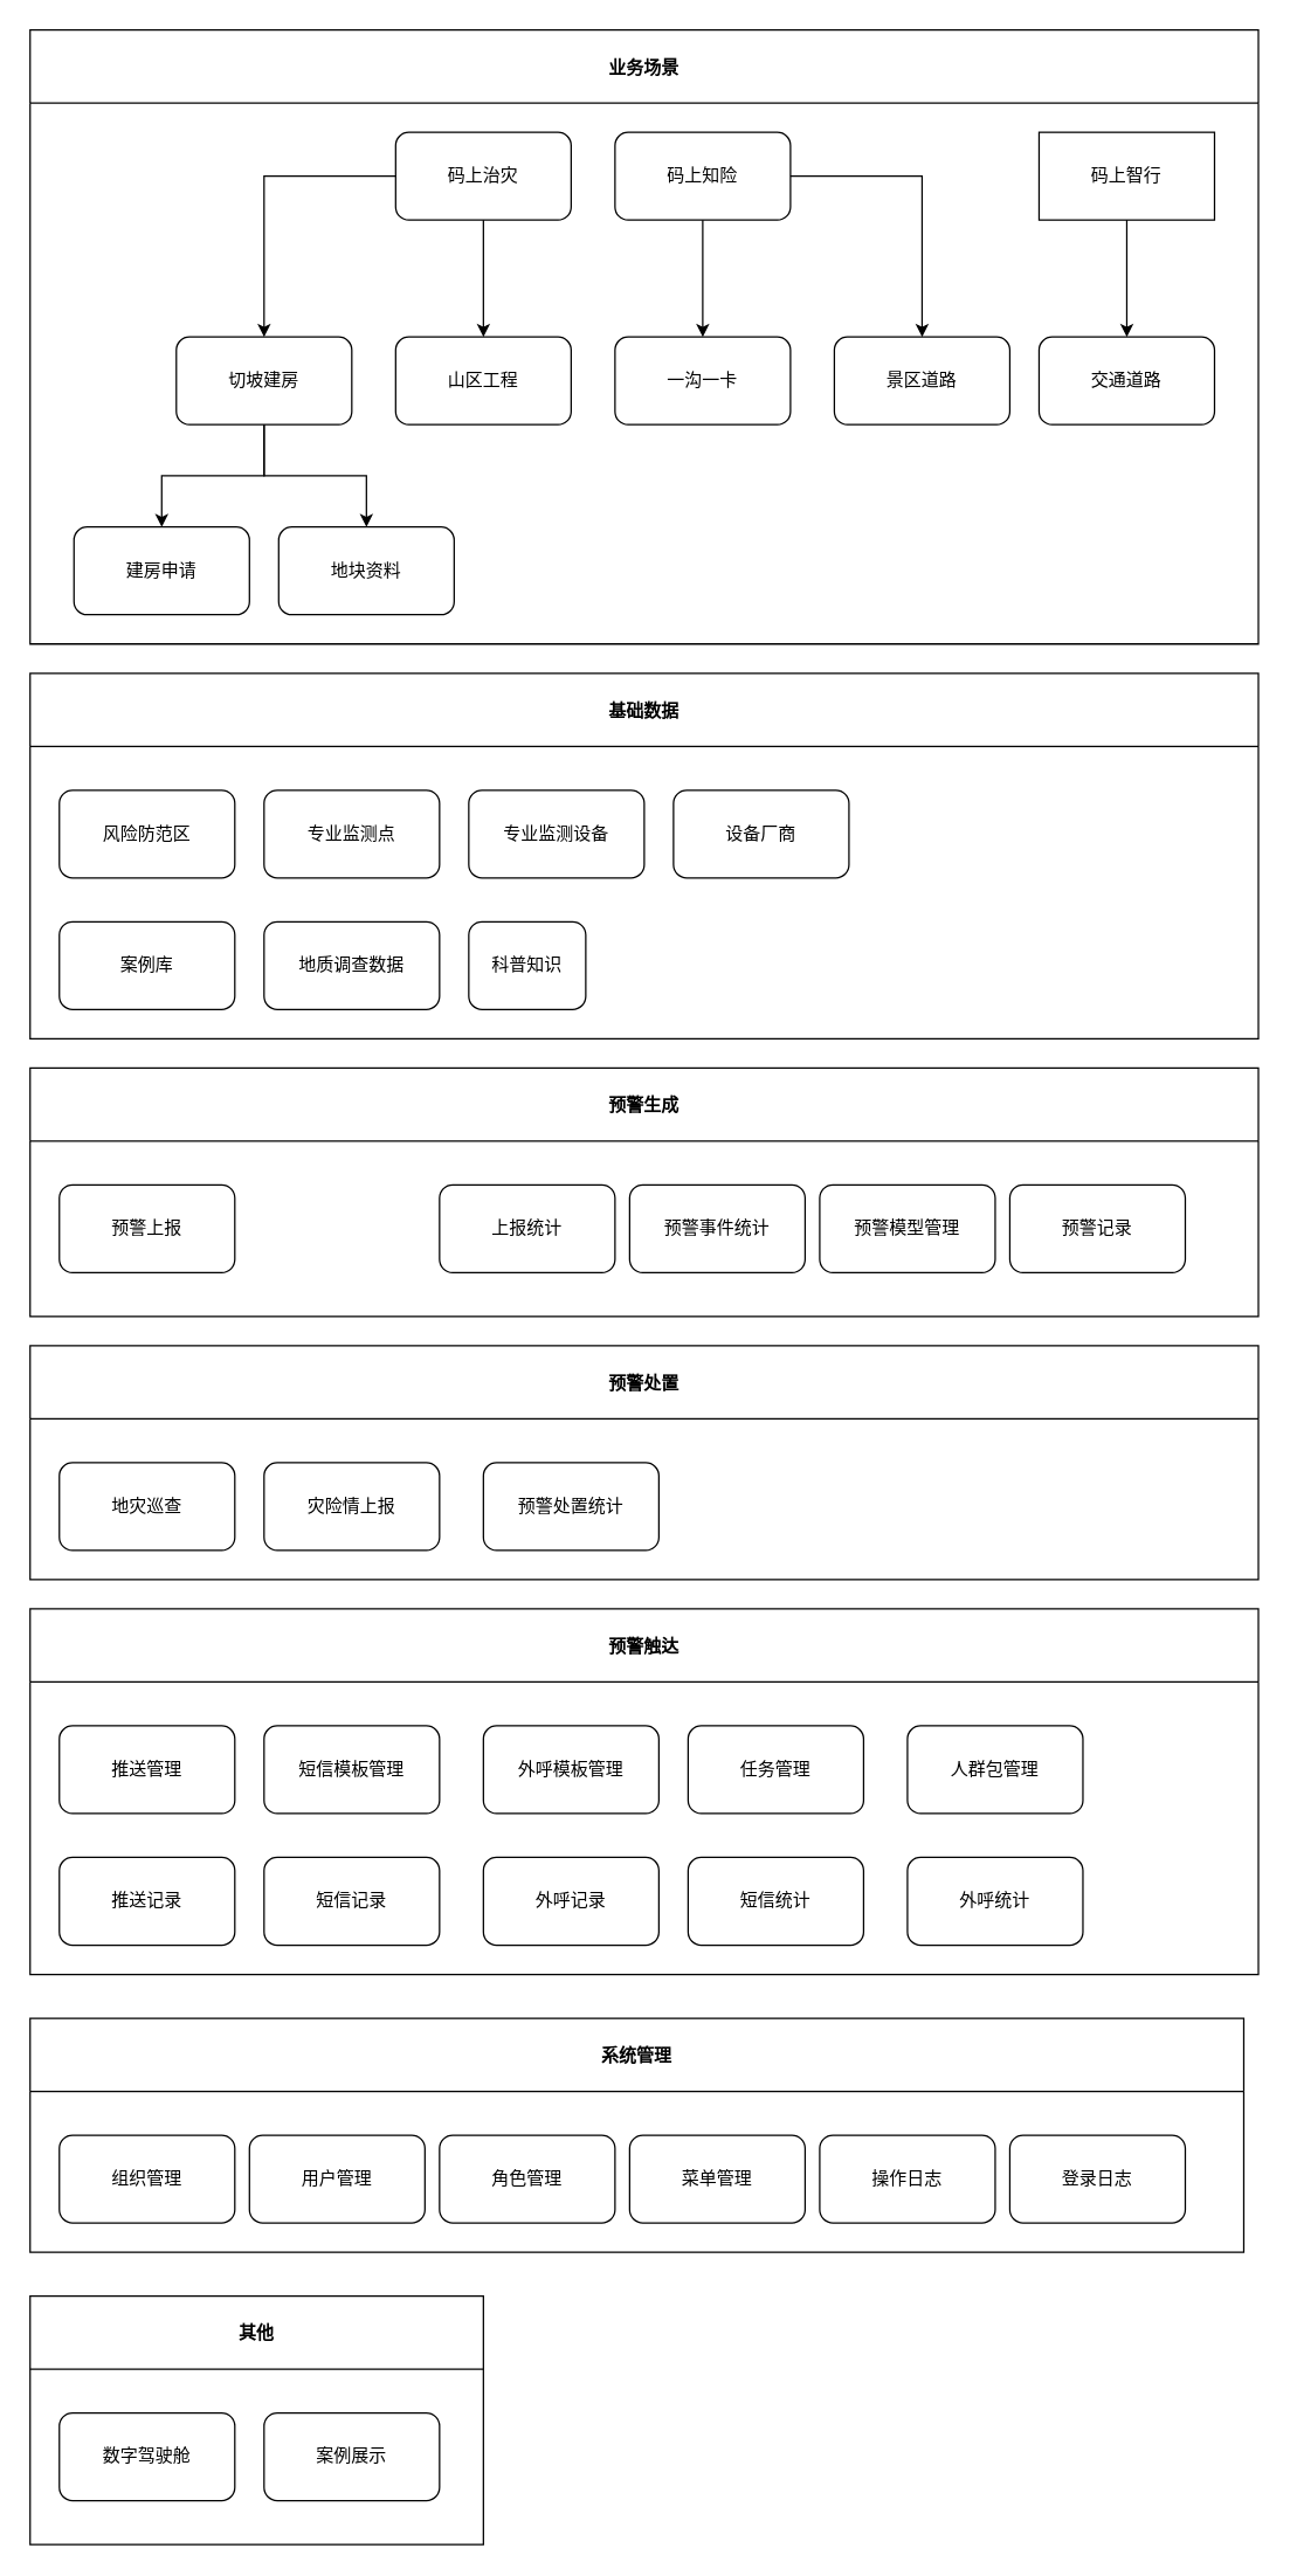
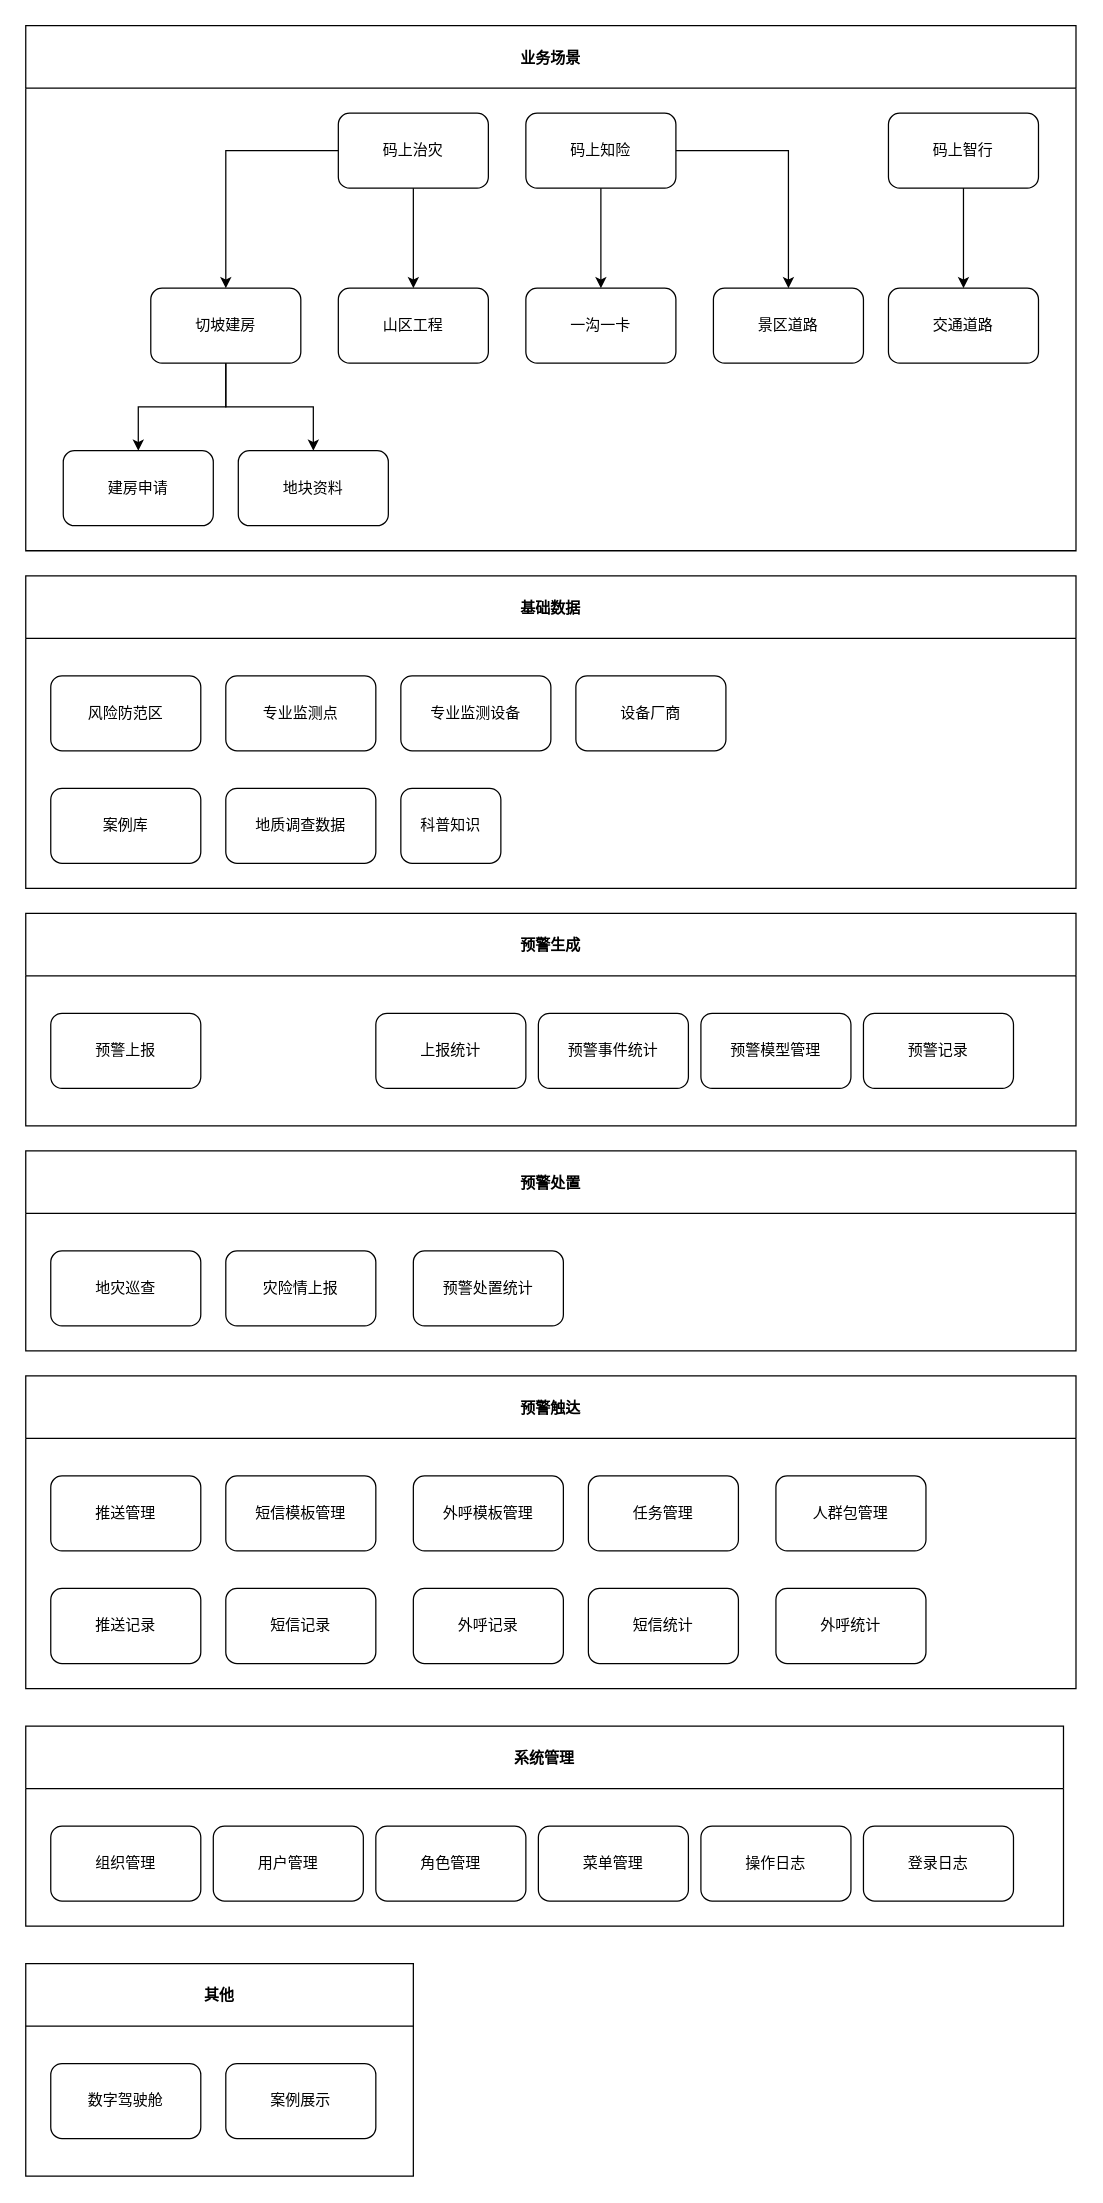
- <mxCell id="13" value="码上智行" style="whiteSpace=wrap;html=1;fillColor=default;strokeColor=default;fontColor=default;labelBackgroundColor=default;rounded=0;" vertex="1" parent="2"><mxGeometry x="690" y="70" width="120" height="60" as="geometry" /></mxCell>
+ <mxCell id="13" value="码上智行" style="rounded=1;whiteSpace=wrap;html=1;fillColor=default;strokeColor=default;fontColor=default;labelBackgroundColor=default;" vertex="1" parent="2"><mxGeometry x="690" y="70" width="120" height="60" as="geometry" /></mxCell>
